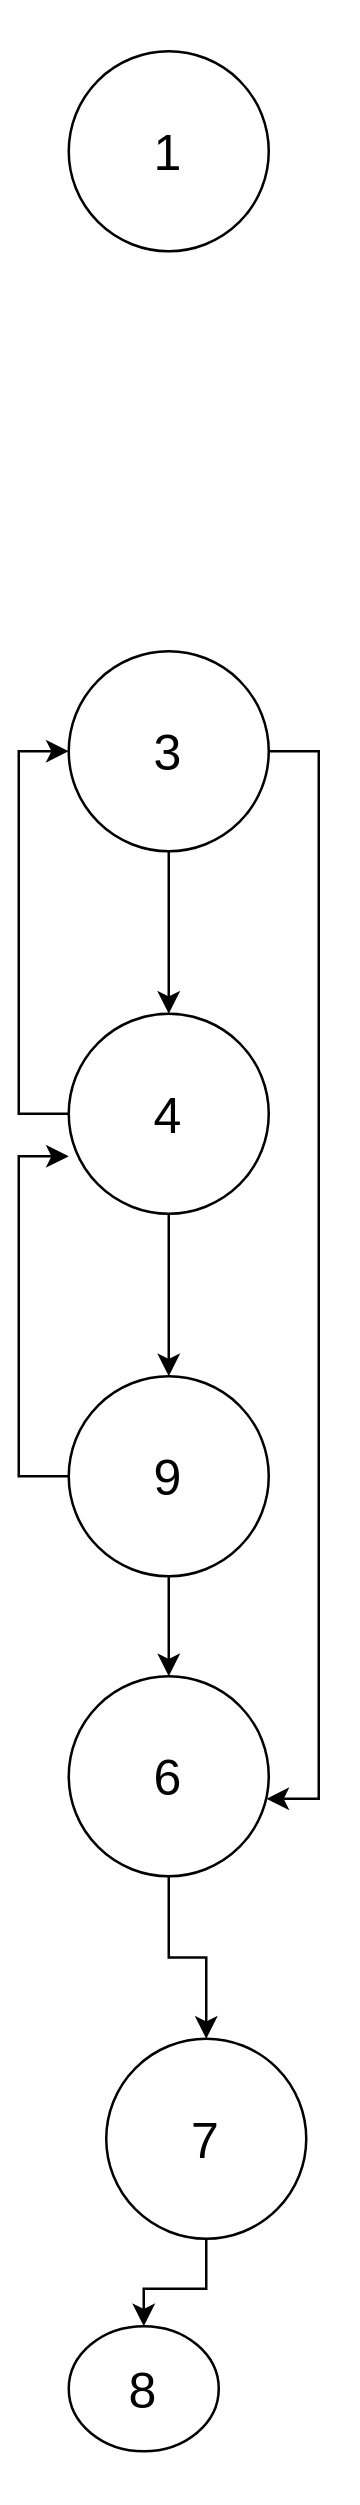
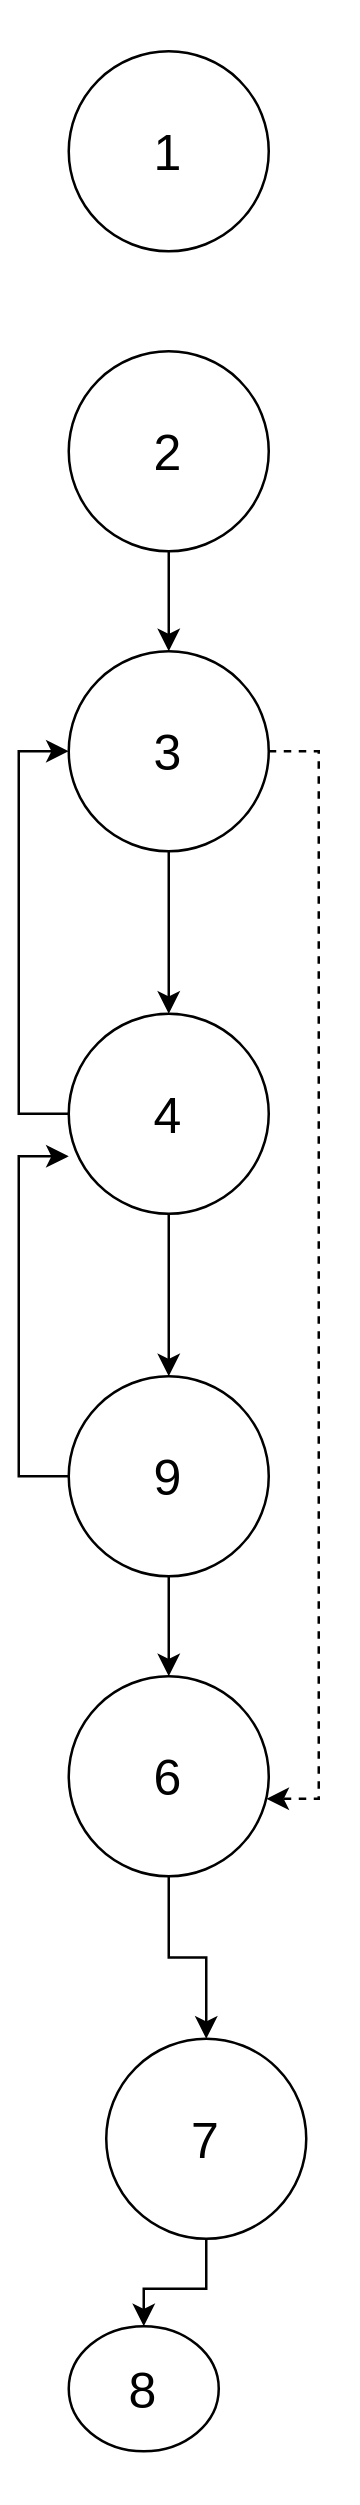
+ <mxCell id="4" value="&lt;font style=&quot;font-size: 20px;&quot;&gt;2&lt;/font&gt;" style="ellipse;whiteSpace=wrap;html=1;aspect=fixed;" vertex="1" parent="1"><mxGeometry x="20" y="140" width="80" height="80" as="geometry" /></mxCell>
+ <mxCell id="3" style="edgeStyle=orthogonalEdgeStyle;rounded=0;orthogonalLoop=1;jettySize=auto;html=1;exitX=0.5;exitY=1;exitDx=0;exitDy=0;entryX=0.5;entryY=0;entryDx=0;entryDy=0;fontSize=20;" edge="1" parent="1" source="4" target="7"><mxGeometry relative="1" as="geometry" /></mxCell>
- <mxCell id="6" style="edgeStyle=orthogonalEdgeStyle;rounded=0;orthogonalLoop=1;jettySize=auto;html=1;exitX=1;exitY=0.5;exitDx=0;exitDy=0;entryX=0.988;entryY=0.613;entryDx=0;entryDy=0;entryPerimeter=0;fontSize=20;" edge="1" parent="1" source="7" target="14"><mxGeometry relative="1" as="geometry" /></mxCell>
+ <mxCell id="6" style="edgeStyle=orthogonalEdgeStyle;rounded=0;orthogonalLoop=1;jettySize=auto;html=1;exitX=1;exitY=0.5;exitDx=0;exitDy=0;entryX=0.988;entryY=0.613;entryDx=0;entryDy=0;entryPerimeter=0;fontSize=20;dashed=1;" edge="1" parent="1" source="7" target="14"><mxGeometry relative="1" as="geometry" /></mxCell>
